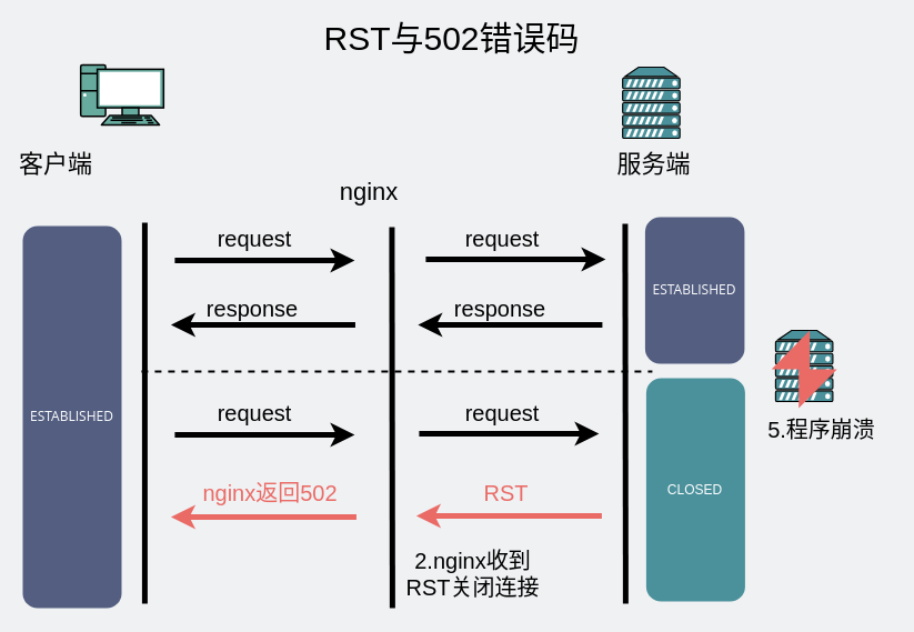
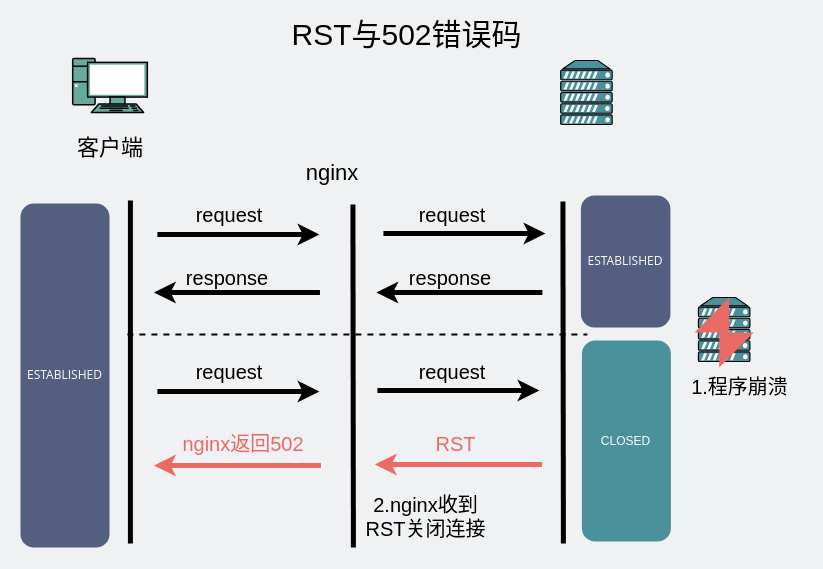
- <mxCell id="3" value="客户端" style="text;html=1;strokeColor=none;fillColor=none;align=center;verticalAlign=middle;whiteSpace=wrap;rounded=0;fontSize=22;" parent="1" vertex="1"><mxGeometry x="5.55" y="138" width="87.91" height="20" as="geometry" /></mxCell>
+ <mxCell id="3" value="客户端" style="text;html=1;strokeColor=none;fillColor=none;align=center;verticalAlign=middle;whiteSpace=wrap;rounded=0;fontSize=22;" parent="1" vertex="1"><mxGeometry x="65.55" y="138" width="87.91" height="20" as="geometry" /></mxCell>
- <mxCell id="5" value="服务端" style="text;html=1;strokeColor=none;fillColor=none;align=center;verticalAlign=middle;whiteSpace=wrap;rounded=0;fontSize=22;" parent="1" vertex="1"><mxGeometry x="499.18" y="138" width="179" height="20" as="geometry" /></mxCell>
- <mxCell id="16" value="&lt;font style=&quot;font-size: 20px&quot;&gt;5.程序崩溃&lt;/font&gt;" style="text;html=1;strokeColor=none;fillColor=none;align=center;verticalAlign=middle;whiteSpace=wrap;rounded=0;" parent="1" vertex="1"><mxGeometry x="678.18" y="369" width="122.73" height="33" as="geometry" /></mxCell>
+ <mxCell id="16" value="&lt;font style=&quot;font-size: 20px&quot;&gt;1.程序崩溃&lt;/font&gt;" style="text;html=1;strokeColor=none;fillColor=none;align=center;verticalAlign=middle;whiteSpace=wrap;rounded=0;" parent="1" vertex="1"><mxGeometry x="678.18" y="369" width="122.73" height="33" as="geometry" /></mxCell>
